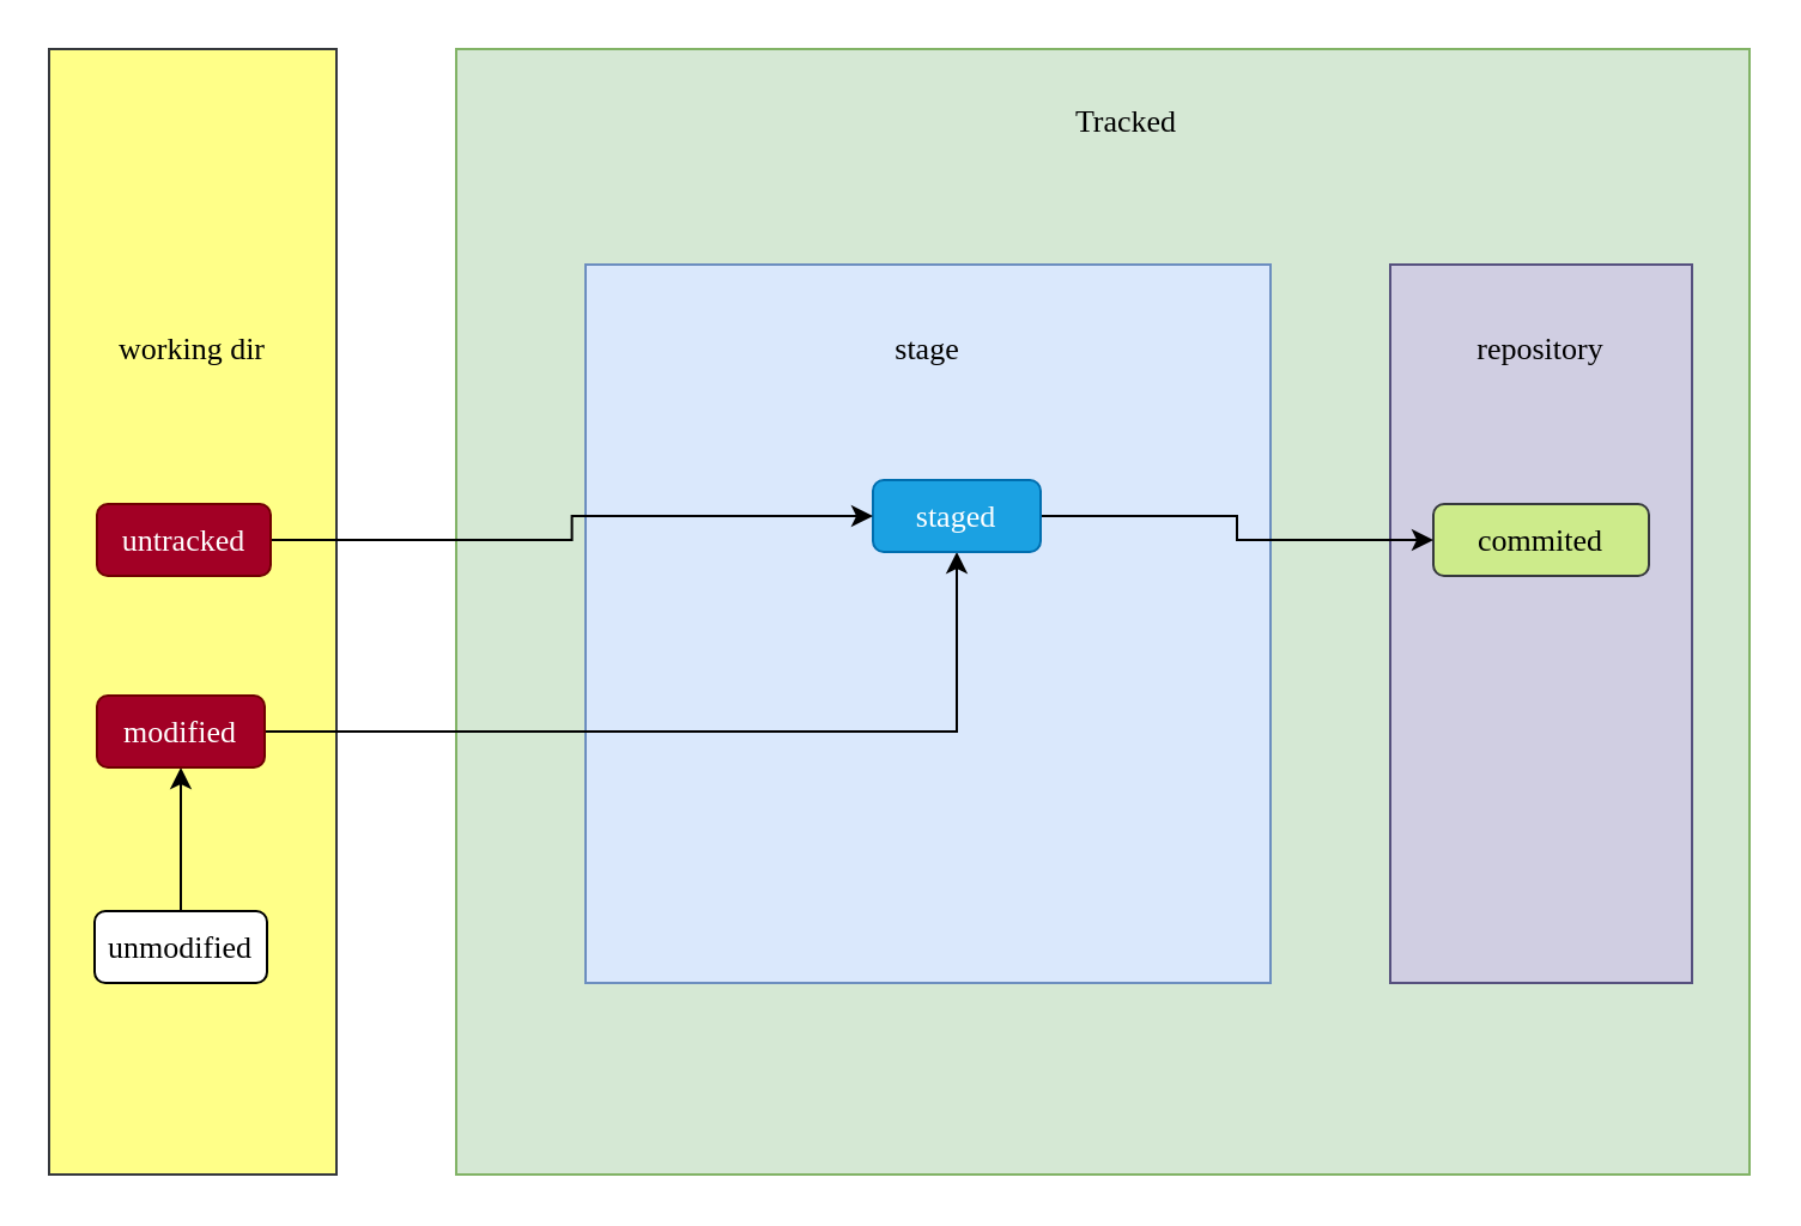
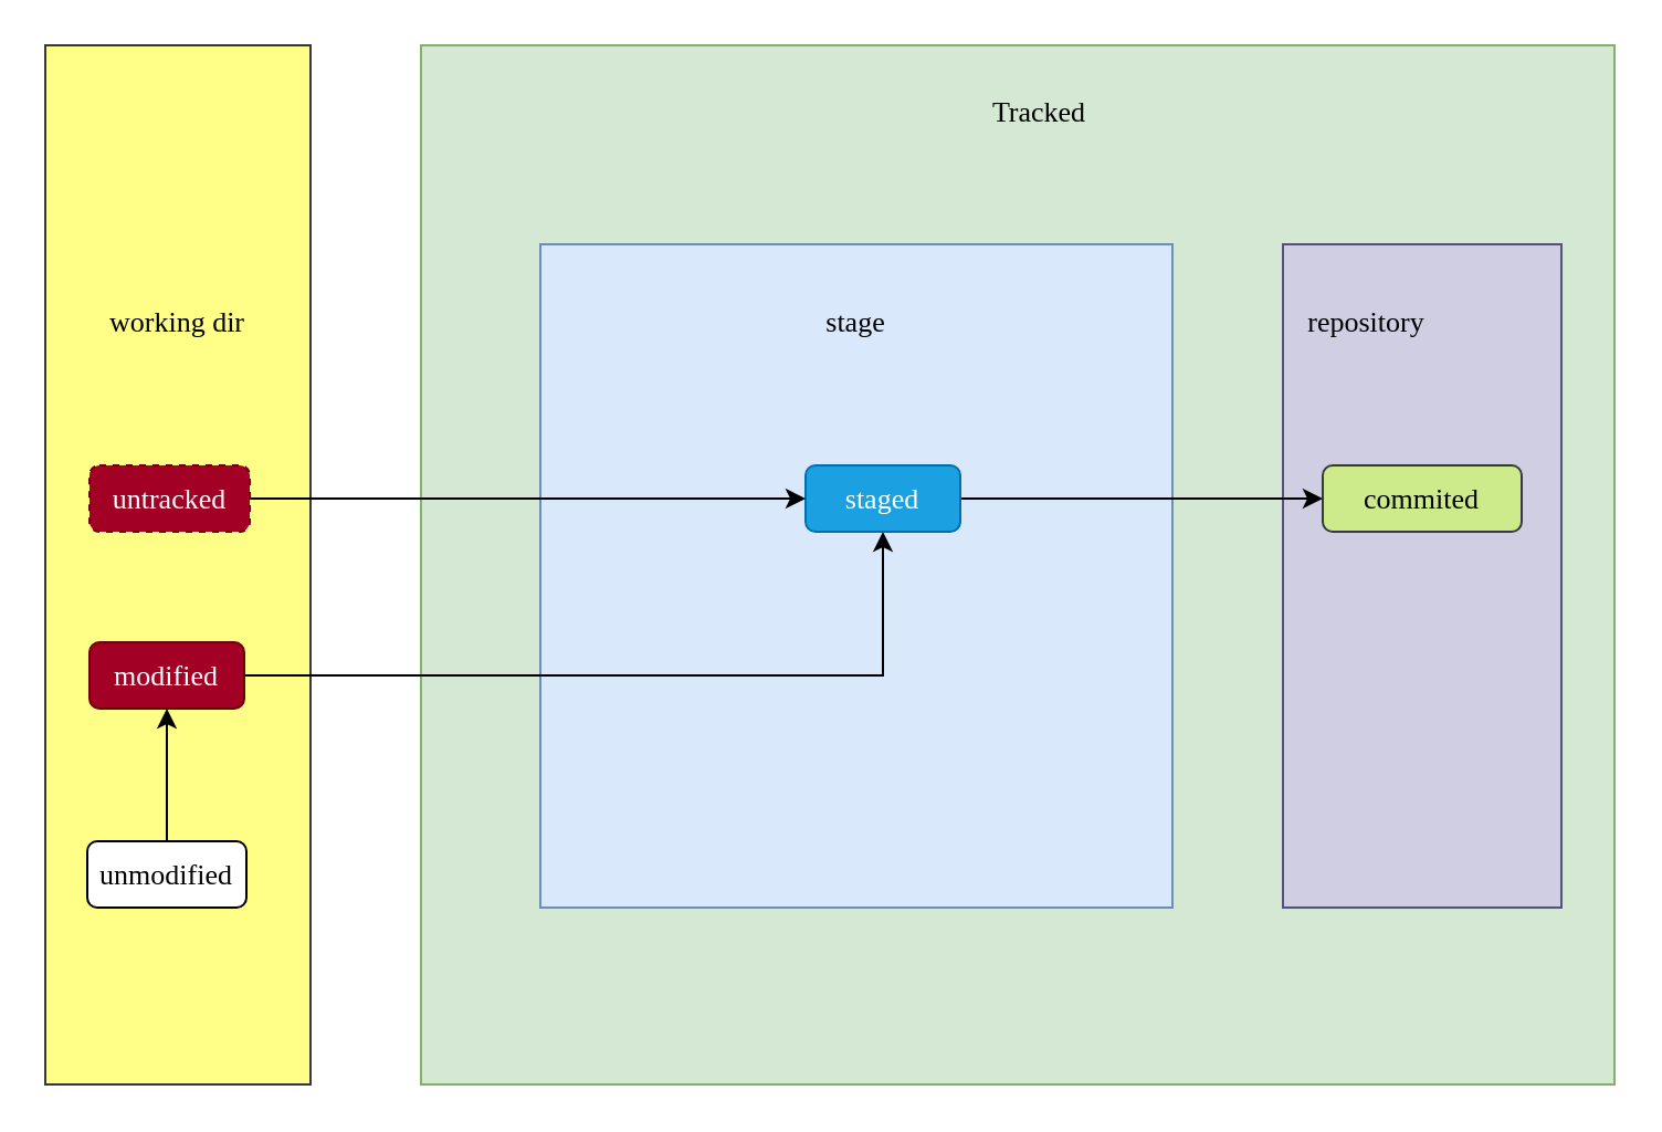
- <mxCell id="8" value="repository" style="text;html=1;strokeColor=none;fillColor=none;align=center;verticalAlign=middle;whiteSpace=wrap;rounded=0;fontSize=13;fontFamily=Comic Sans MS;" vertex="1" parent="1"><mxGeometry x="613" y="130" width="60" height="30" as="geometry" /></mxCell>
+ <mxCell id="8" value="repository" style="text;html=1;strokeColor=none;fillColor=none;align=center;verticalAlign=middle;whiteSpace=wrap;rounded=0;fontSize=13;fontFamily=Comic Sans MS;" vertex="1" parent="1"><mxGeometry x="588" y="130" width="60" height="30" as="geometry" /></mxCell>
- <mxCell id="16" value="staged" style="rounded=1;whiteSpace=wrap;html=1;fillColor=#1ba1e2;strokeColor=#006EAF;fontColor=#ffffff;fontSize=13;fontFamily=Comic Sans MS;" vertex="1" parent="1"><mxGeometry x="364" y="200" width="70" height="30" as="geometry" /></mxCell>
+ <mxCell id="16" value="staged" style="rounded=1;whiteSpace=wrap;html=1;fillColor=#1ba1e2;strokeColor=#006EAF;fontColor=#ffffff;fontSize=13;fontFamily=Comic Sans MS;" vertex="1" parent="1"><mxGeometry x="364" y="210" width="70" height="30" as="geometry" /></mxCell>
- <mxCell id="18" value="untracked" style="rounded=1;whiteSpace=wrap;html=1;fillColor=#a20025;fontColor=#ffffff;strokeColor=#6F0000;fontSize=13;fontFamily=Comic Sans MS;" vertex="1" parent="1"><mxGeometry x="40" y="210" width="72.5" height="30" as="geometry" /></mxCell>
+ <mxCell id="18" value="untracked" style="rounded=1;whiteSpace=wrap;html=1;fillColor=#a20025;fontColor=#ffffff;strokeColor=#6F0000;fontSize=13;fontFamily=Comic Sans MS;dashed=1;" vertex="1" parent="1"><mxGeometry x="40" y="210" width="72.5" height="30" as="geometry" /></mxCell>
